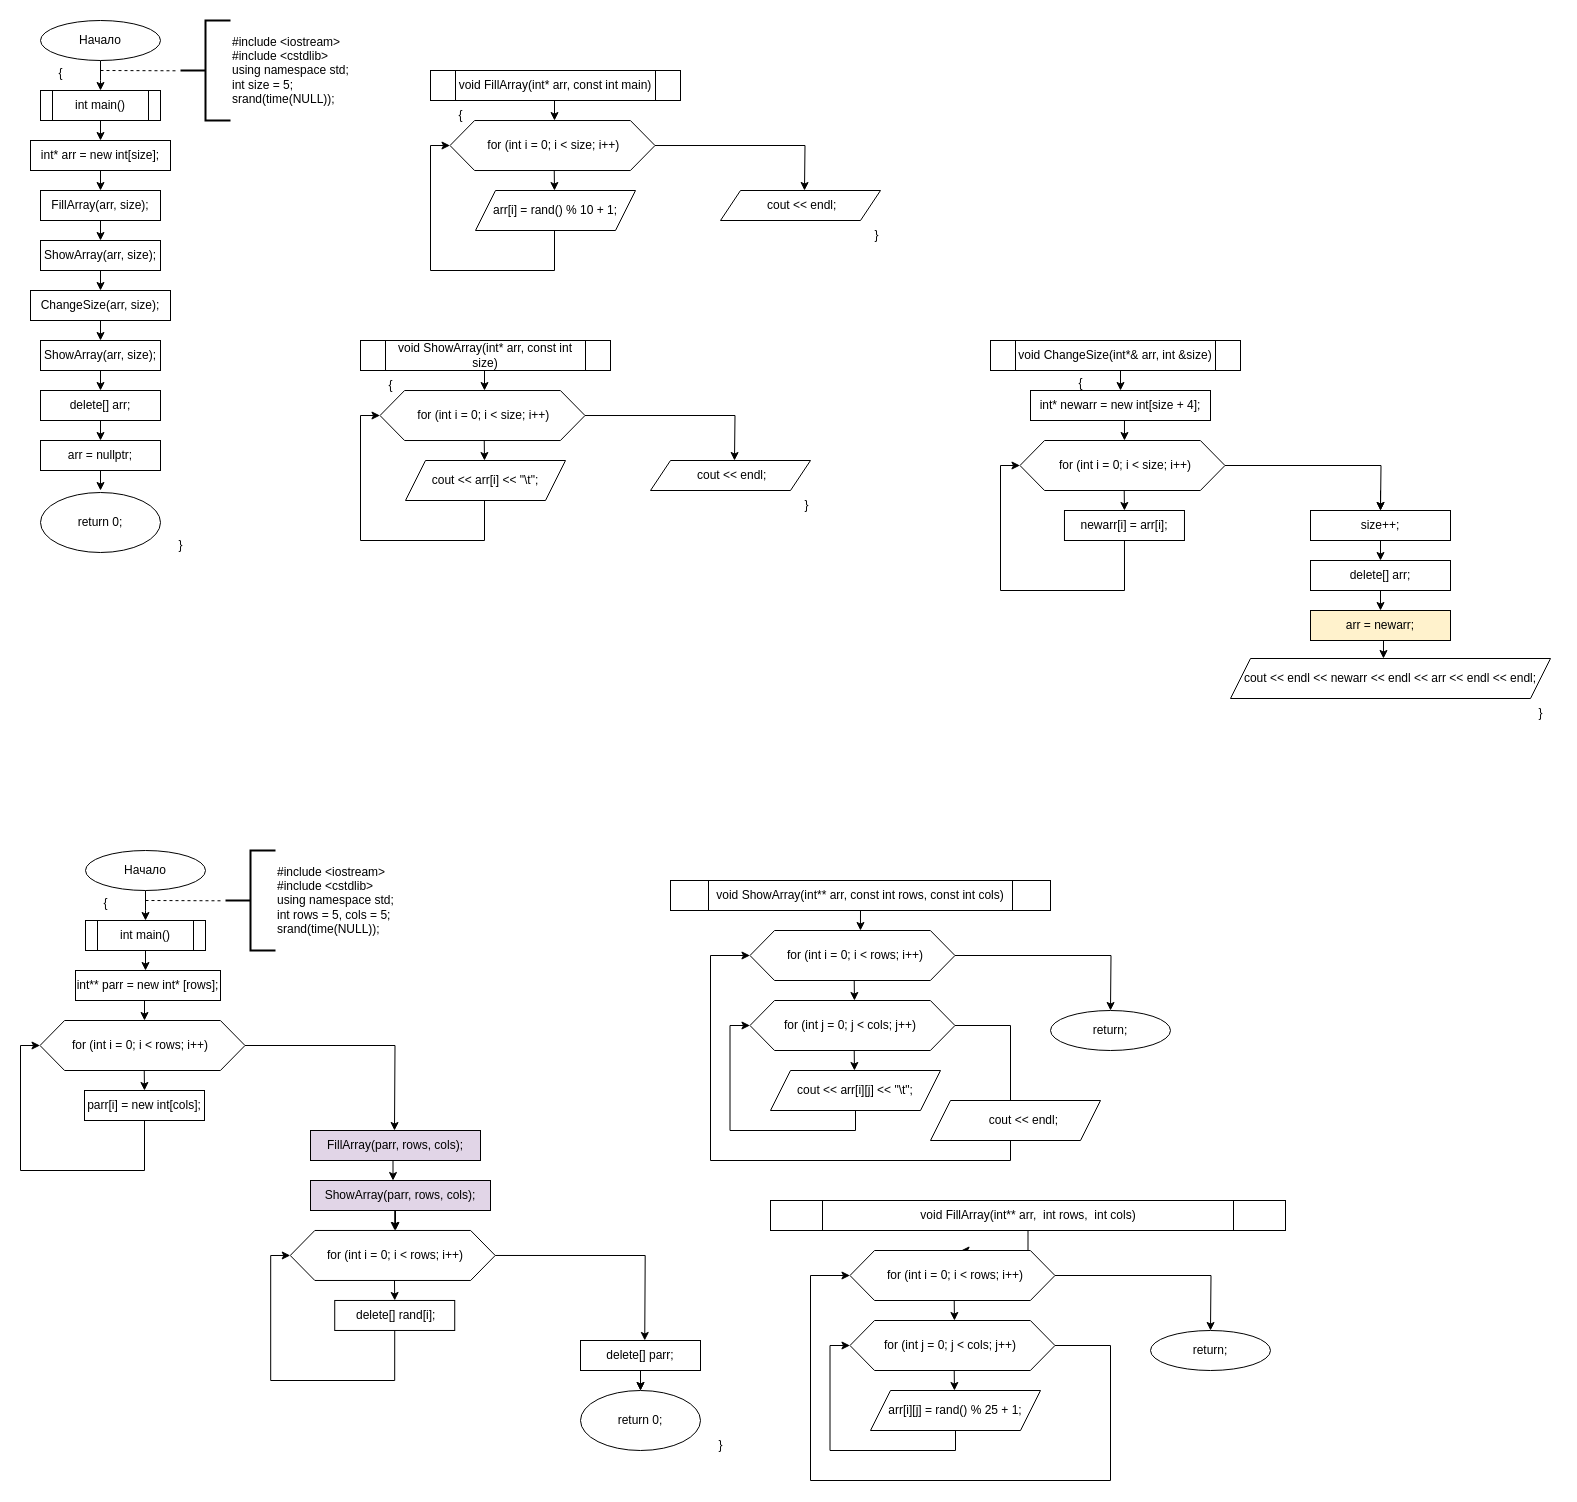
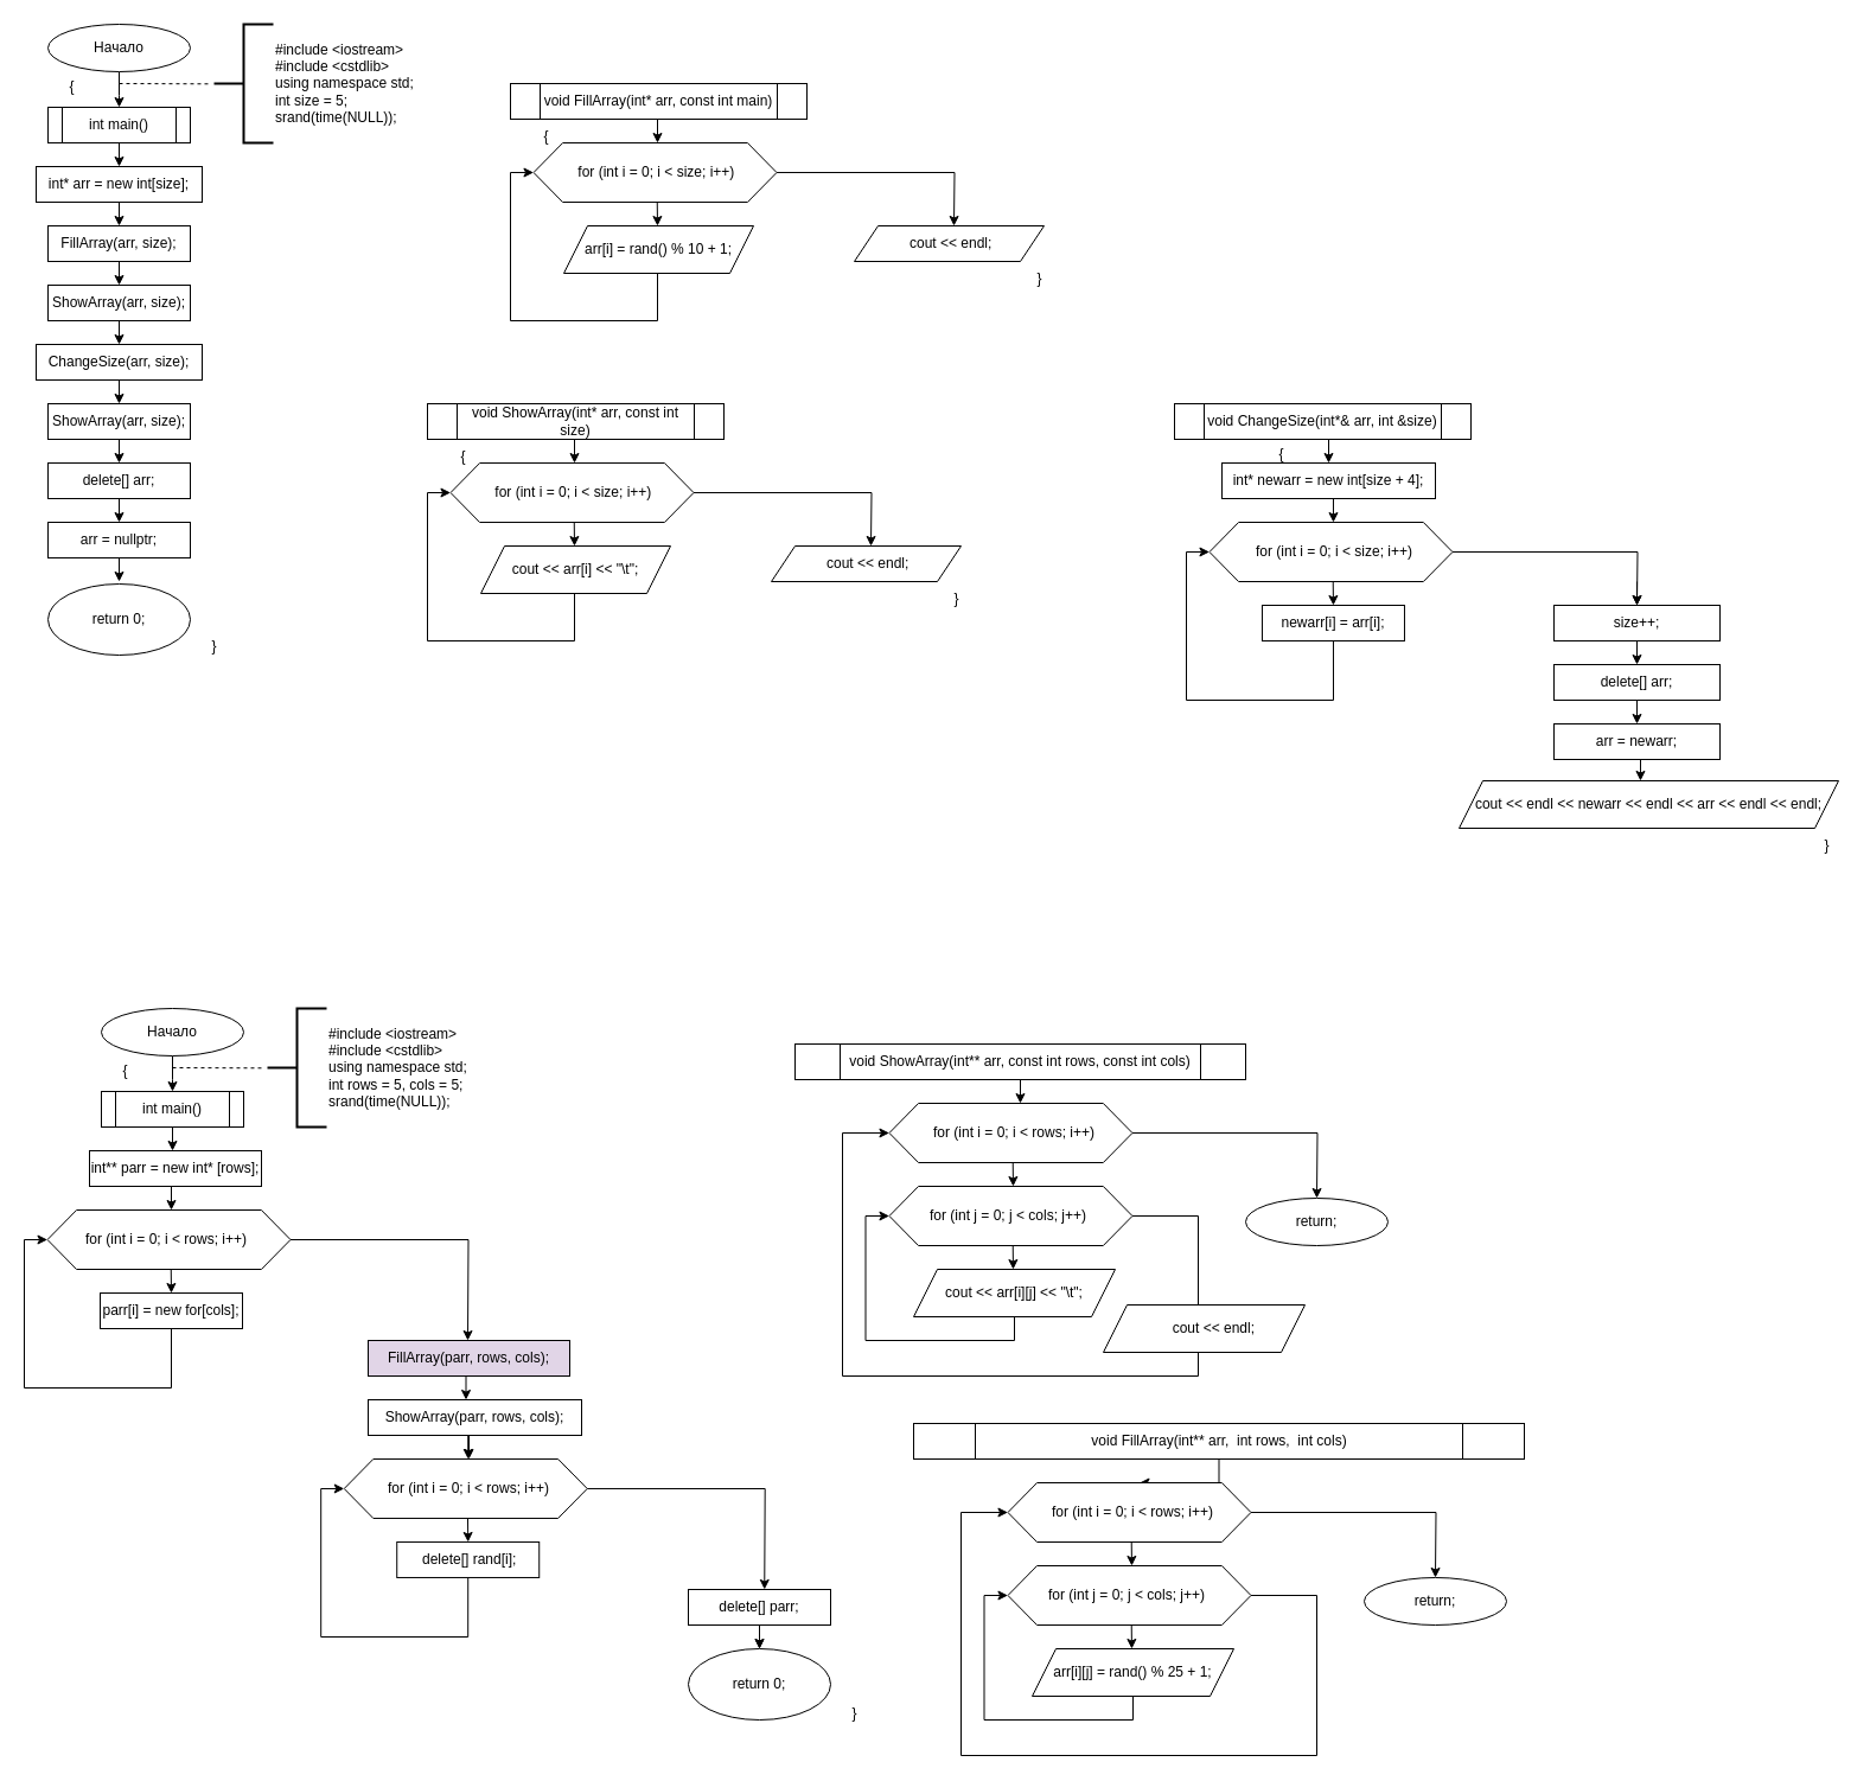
- <mxCell id="52" value="arr = newarr;" style="rounded=0;whiteSpace=wrap;html=1;fillColor=#fff2cc;" vertex="1" parent="1"><mxGeometry x="1310" y="610" width="140" height="30" as="geometry" /></mxCell>
+ <mxCell id="52" value="arr = newarr;" style="rounded=0;whiteSpace=wrap;html=1;" vertex="1" parent="1"><mxGeometry x="1310" y="610" width="140" height="30" as="geometry" /></mxCell>
- <mxCell id="90" value="parr[i] = new int[cols];" style="rounded=0;whiteSpace=wrap;html=1;" vertex="1" parent="1"><mxGeometry x="84.001" y="1090" width="120" height="30" as="geometry" /></mxCell>
+ <mxCell id="90" value="parr[i] = new for[cols];" style="rounded=0;whiteSpace=wrap;html=1;" vertex="1" parent="1"><mxGeometry x="84.001" y="1090" width="120" height="30" as="geometry" /></mxCell>
- <mxCell id="76" value="ShowArray(parr, rows, cols);" style="rounded=0;whiteSpace=wrap;html=1;fillColor=#e1d5e7;" vertex="1" parent="1"><mxGeometry x="310" y="1180" width="180" height="30" as="geometry" /></mxCell>
+ <mxCell id="76" value="ShowArray(parr, rows, cols);" style="rounded=0;whiteSpace=wrap;html=1;" vertex="1" parent="1"><mxGeometry x="310" y="1180" width="180" height="30" as="geometry" /></mxCell>
